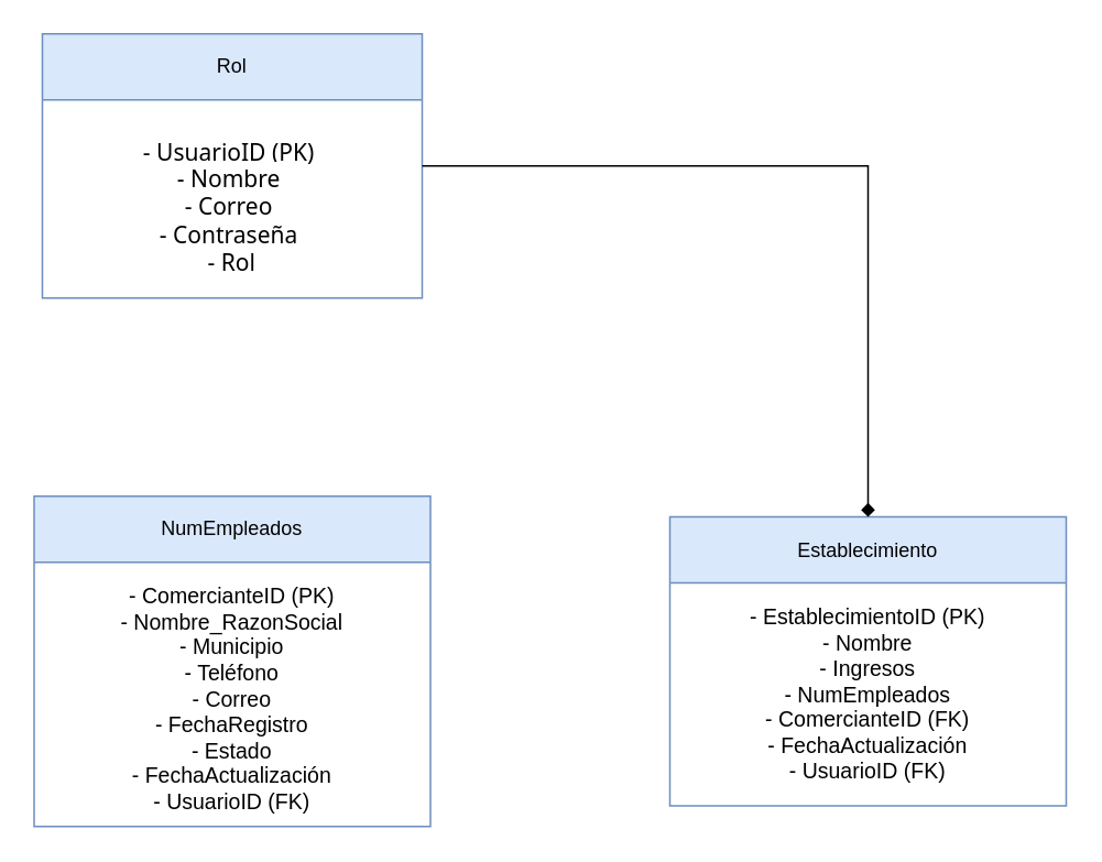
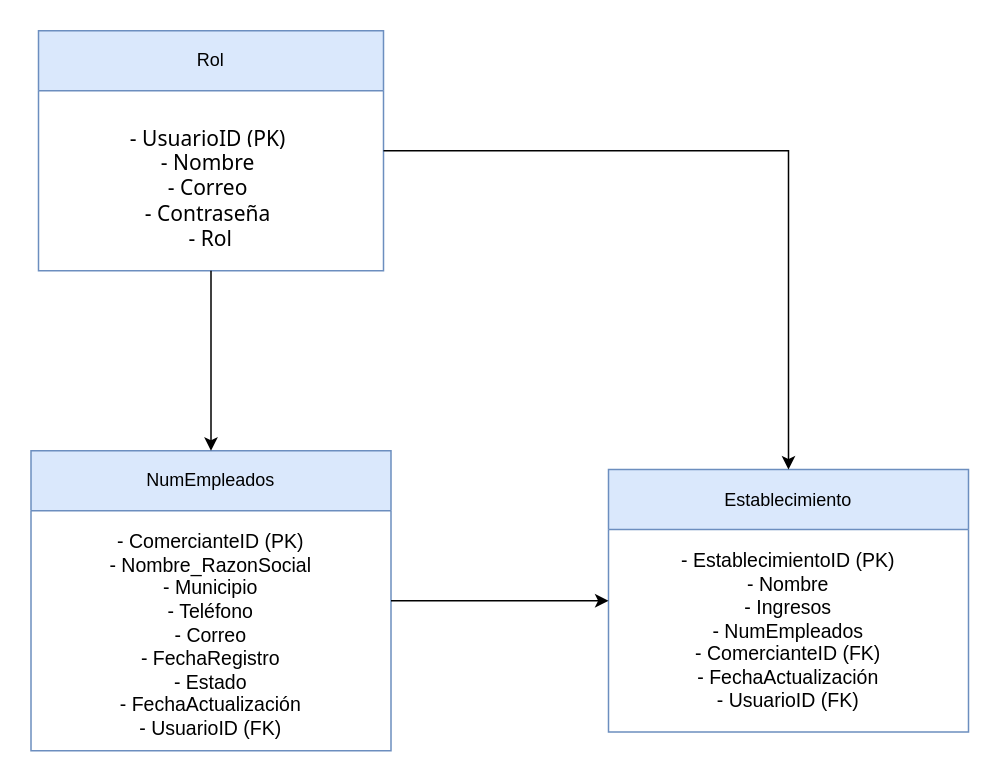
+ <mxCell id="8" style="edgeStyle=orthogonalEdgeStyle;rounded=0;orthogonalLoop=1;" edge="1" parent="1" source="2" target="4"><mxGeometry relative="1" as="geometry" /></mxCell>
- <mxCell id="9" style="edgeStyle=orthogonalEdgeStyle;rounded=0;orthogonalLoop=1;endArrow=diamond;" edge="1" parent="1" source="2" target="6"><mxGeometry relative="1" as="geometry" /></mxCell>
+ <mxCell id="9" style="edgeStyle=orthogonalEdgeStyle;rounded=0;orthogonalLoop=1;" edge="1" parent="1" source="2" target="6"><mxGeometry relative="1" as="geometry" /></mxCell>
+ <mxCell id="10" style="edgeStyle=orthogonalEdgeStyle;rounded=0;orthogonalLoop=1;" edge="1" parent="1" source="4" target="6"><mxGeometry relative="1" as="geometry" /></mxCell>
